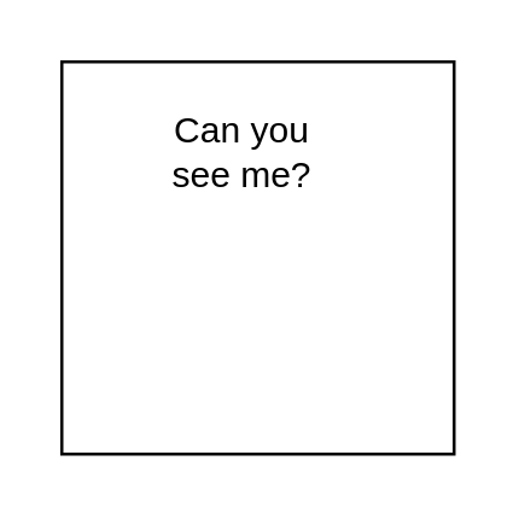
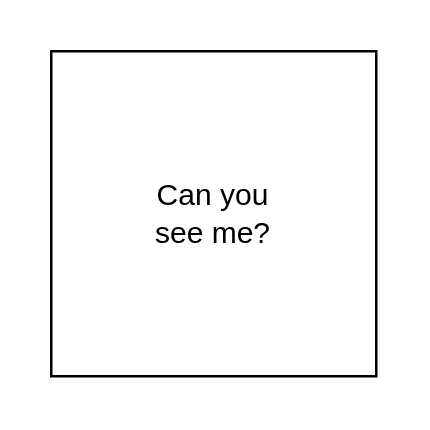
- <mxCell id="3" value="Can you see me?" style="text;html=1;strokeColor=none;fillColor=none;align=center;verticalAlign=middle;whiteSpace=wrap;rounded=0;" vertex="1" parent="1"><mxGeometry x="50" y="35" width="60" height="30" as="geometry" /></mxCell>
+ <mxCell id="3" value="Can you see me?" style="text;html=1;strokeColor=none;fillColor=none;align=center;verticalAlign=middle;whiteSpace=wrap;rounded=0;" vertex="1" parent="1"><mxGeometry x="55" y="70" width="60" height="30" as="geometry" /></mxCell>
